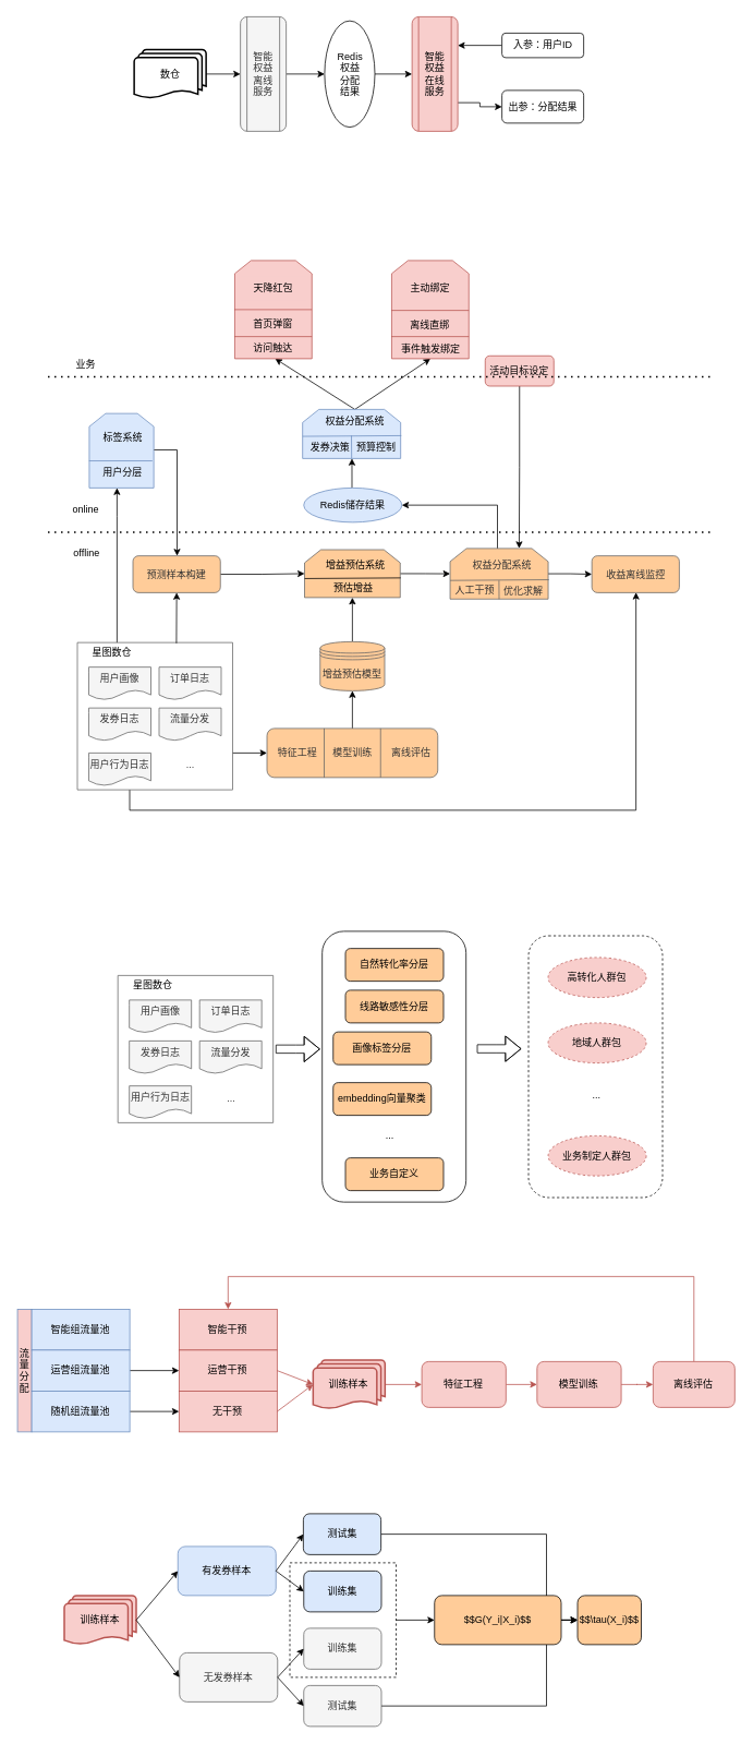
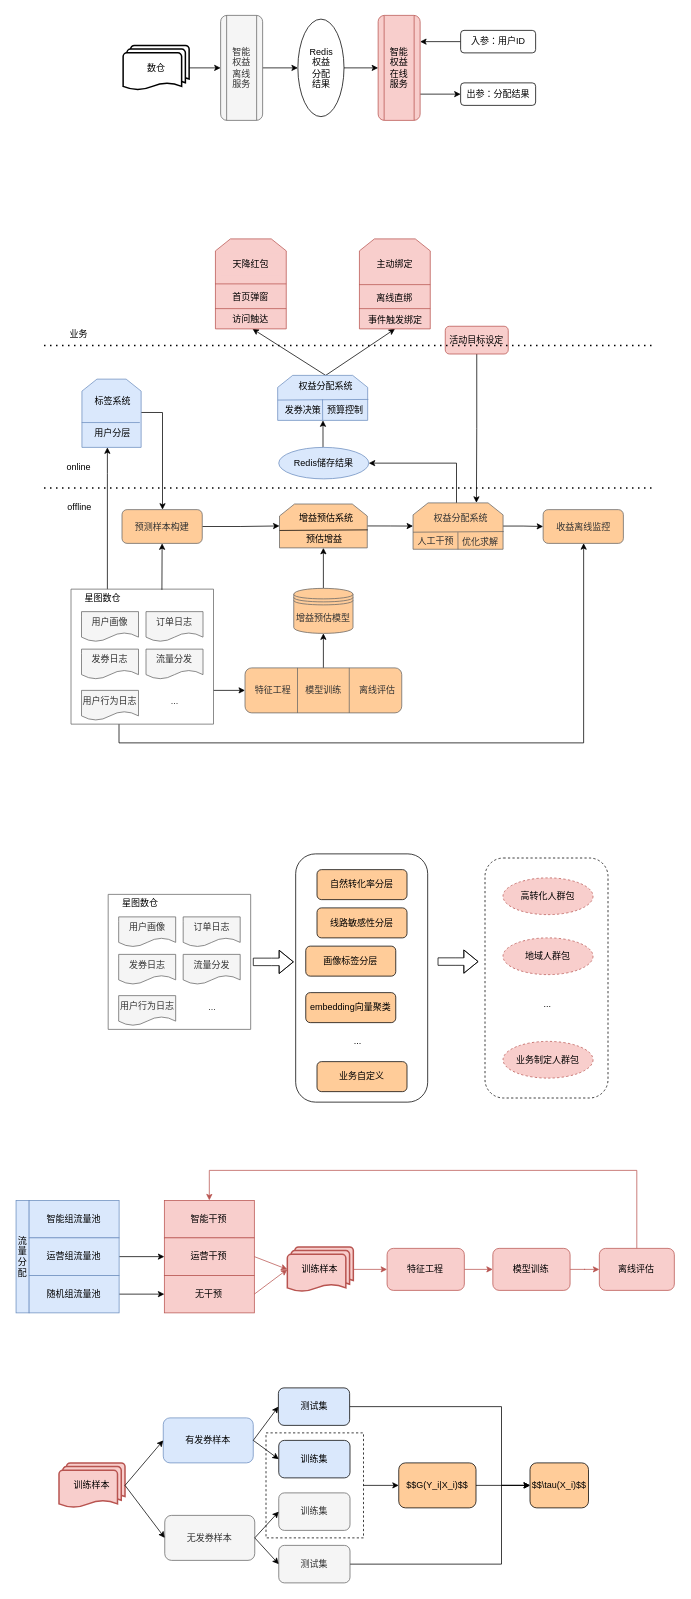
- <mxCell id="14" value="出参：分配结果" style="rounded=1;whiteSpace=wrap;html=1;" parent="1" vertex="1"><mxGeometry x="613.5" y="110" width="100" height="40" as="geometry" /></mxCell>
+ <mxCell id="14" value="出参：分配结果" style="rounded=1;whiteSpace=wrap;html=1;" parent="1" vertex="1"><mxGeometry x="613.5" y="110" width="100" height="30" as="geometry" /></mxCell>
- <mxCell id="108" value="流量分配" style="rounded=0;whiteSpace=wrap;html=1;glass=0;sketch=0;strokeColor=#6c8ebf;strokeWidth=1;fillColor=#f8cecc;" parent="1" vertex="1"><mxGeometry x="20.73" y="1600" width="17.42" height="150" as="geometry" /></mxCell>
+ <mxCell id="108" value="流量分配" style="rounded=0;whiteSpace=wrap;html=1;glass=0;sketch=0;strokeColor=#6c8ebf;strokeWidth=1;fillColor=#dae8fc;" parent="1" vertex="1"><mxGeometry x="20.73" y="1600" width="17.42" height="150" as="geometry" /></mxCell>
- <mxCell id="143" value="$$G(Y_i|X_i)$$" style="rounded=1;whiteSpace=wrap;html=1;glass=0;sketch=0;strokeColor=#000000;strokeWidth=1;fillColor=#FFCC99;gradientColor=none;" parent="1" vertex="1"><mxGeometry x="531" y="1950" width="155" height="60" as="geometry" /></mxCell>
+ <mxCell id="143" value="$$G(Y_i|X_i)$$" style="rounded=1;whiteSpace=wrap;html=1;glass=0;sketch=0;strokeColor=#000000;strokeWidth=1;fillColor=#FFCC99;gradientColor=none;" parent="1" vertex="1"><mxGeometry x="531" y="1950" width="103" height="60" as="geometry" /></mxCell>
